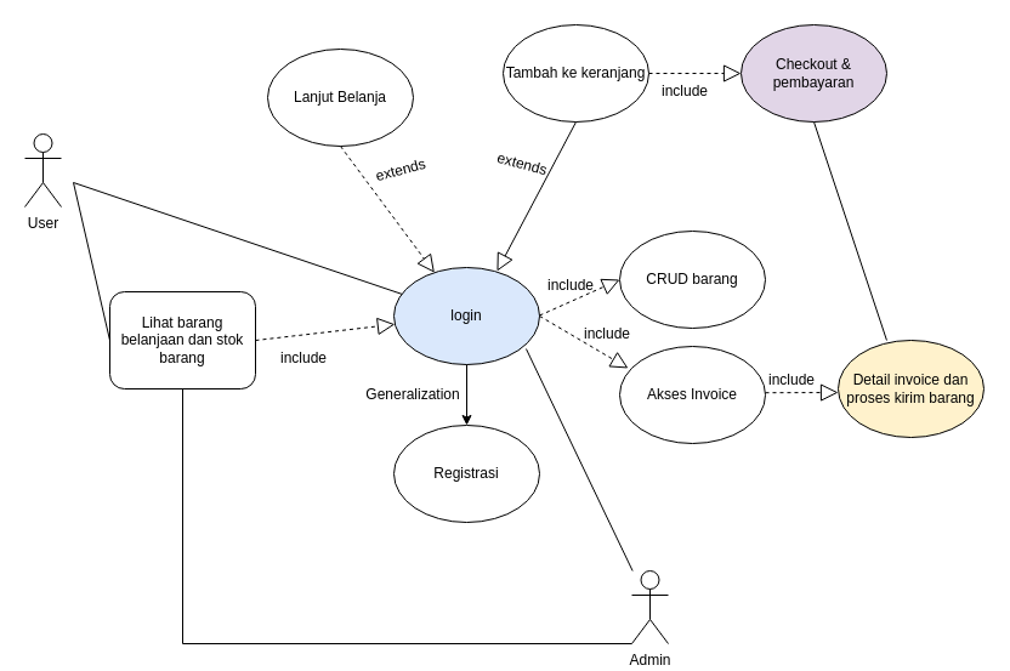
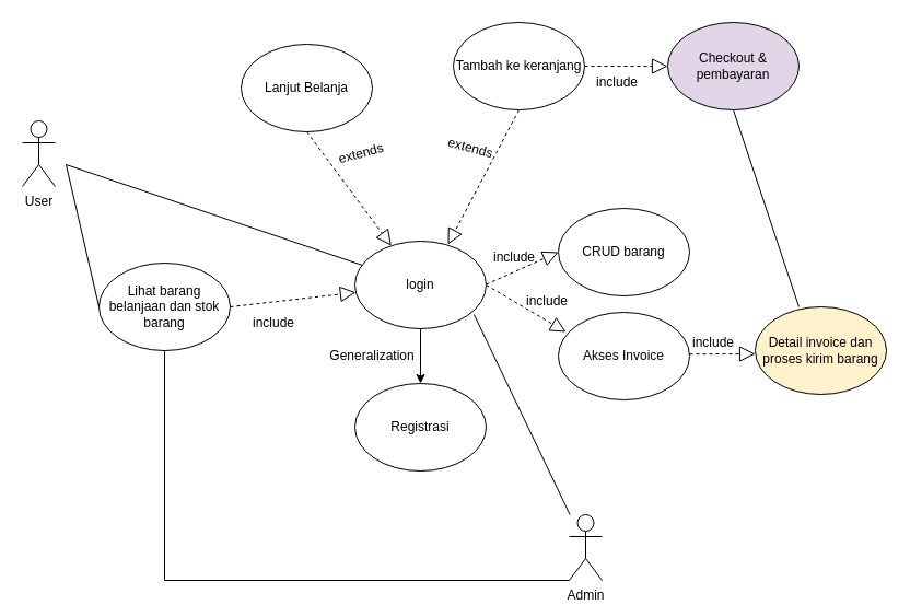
- <mxCell id="13" value="" style="endArrow=block;dashed=0;endFill=0;endSize=12;html=1;rounded=0;entryX=0.708;entryY=0.038;entryDx=0;entryDy=0;exitX=0.5;exitY=1;exitDx=0;exitDy=0;entryPerimeter=0;" edge="1" parent="1" source="6" target="7"><mxGeometry width="160" relative="1" as="geometry"><mxPoint x="410" y="180" as="sourcePoint" /><mxPoint x="251.96" y="200" as="targetPoint" /></mxGeometry></mxCell>
+ <mxCell id="13" value="" style="endArrow=block;dashed=1;endFill=0;endSize=12;html=1;rounded=0;entryX=0.708;entryY=0.038;entryDx=0;entryDy=0;exitX=0.5;exitY=1;exitDx=0;exitDy=0;entryPerimeter=0;" edge="1" parent="1" source="6" target="7"><mxGeometry width="160" relative="1" as="geometry"><mxPoint x="410" y="180" as="sourcePoint" /><mxPoint x="251.96" y="200" as="targetPoint" /></mxGeometry></mxCell>
- <mxCell id="7" value="login" style="ellipse;whiteSpace=wrap;html=1;fillColor=#dae8fc;" vertex="1" parent="1"><mxGeometry x="324" y="220" width="120" height="80" as="geometry" /></mxCell>
+ <mxCell id="7" value="login" style="ellipse;whiteSpace=wrap;html=1;" vertex="1" parent="1"><mxGeometry x="324" y="220" width="120" height="80" as="geometry" /></mxCell>
- <mxCell id="3" value="Lihat barang belanjaan dan stok barang" style="whiteSpace=wrap;html=1;rounded=1;" vertex="1" parent="1"><mxGeometry x="90" y="240" width="120" height="80" as="geometry" /></mxCell>
+ <mxCell id="3" value="Lihat barang belanjaan dan stok barang" style="ellipse;whiteSpace=wrap;html=1;" vertex="1" parent="1"><mxGeometry x="90" y="240" width="120" height="80" as="geometry" /></mxCell>
